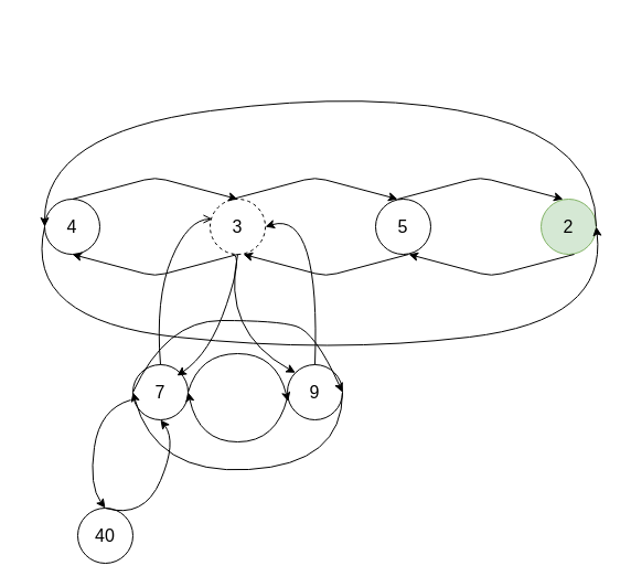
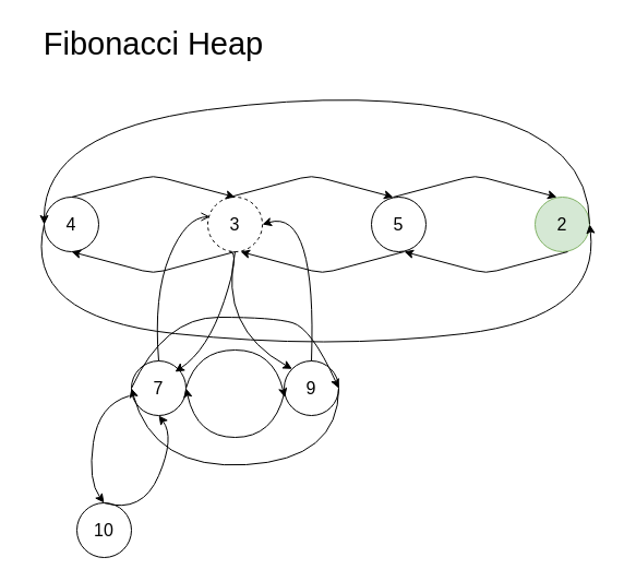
+ <mxCell id="28" value="Fibonacci Heap" style="text;html=1;align=center;verticalAlign=middle;resizable=0;points=[];autosize=1;strokeColor=none;fillColor=none;fontSize=29;" vertex="1" parent="1"><mxGeometry x="30" y="20" width="220" height="40" as="geometry" /></mxCell>
- <mxCell id="19" value="&lt;font style=&quot;font-size: 16px&quot;&gt;40&lt;/font&gt;" style="ellipse;whiteSpace=wrap;html=1;aspect=fixed;" vertex="1" parent="2"><mxGeometry x="50" y="380" width="50" height="50" as="geometry" /></mxCell>
+ <mxCell id="19" value="&lt;font style=&quot;font-size: 16px&quot;&gt;10&lt;/font&gt;" style="ellipse;whiteSpace=wrap;html=1;aspect=fixed;" vertex="1" parent="2"><mxGeometry x="50" y="380" width="50" height="50" as="geometry" /></mxCell>
